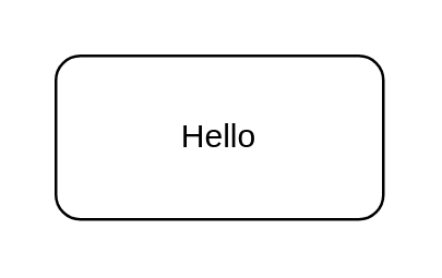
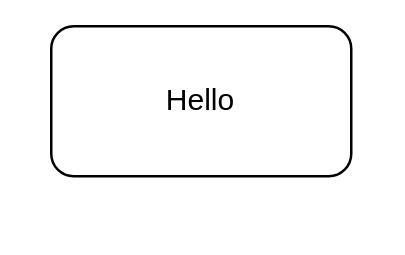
- <mxCell id="2" value="Hello" style="rounded=1;whiteSpace=wrap;html=1;" vertex="1" parent="1"><mxGeometry x="20" y="20" width="120" height="60" as="geometry" /></mxCell>
+ <mxCell id="2" value="Hello" style="rounded=1;whiteSpace=wrap;html=1;" vertex="1" parent="1"><mxGeometry x="20" y="10" width="120" height="60" as="geometry" /></mxCell>
